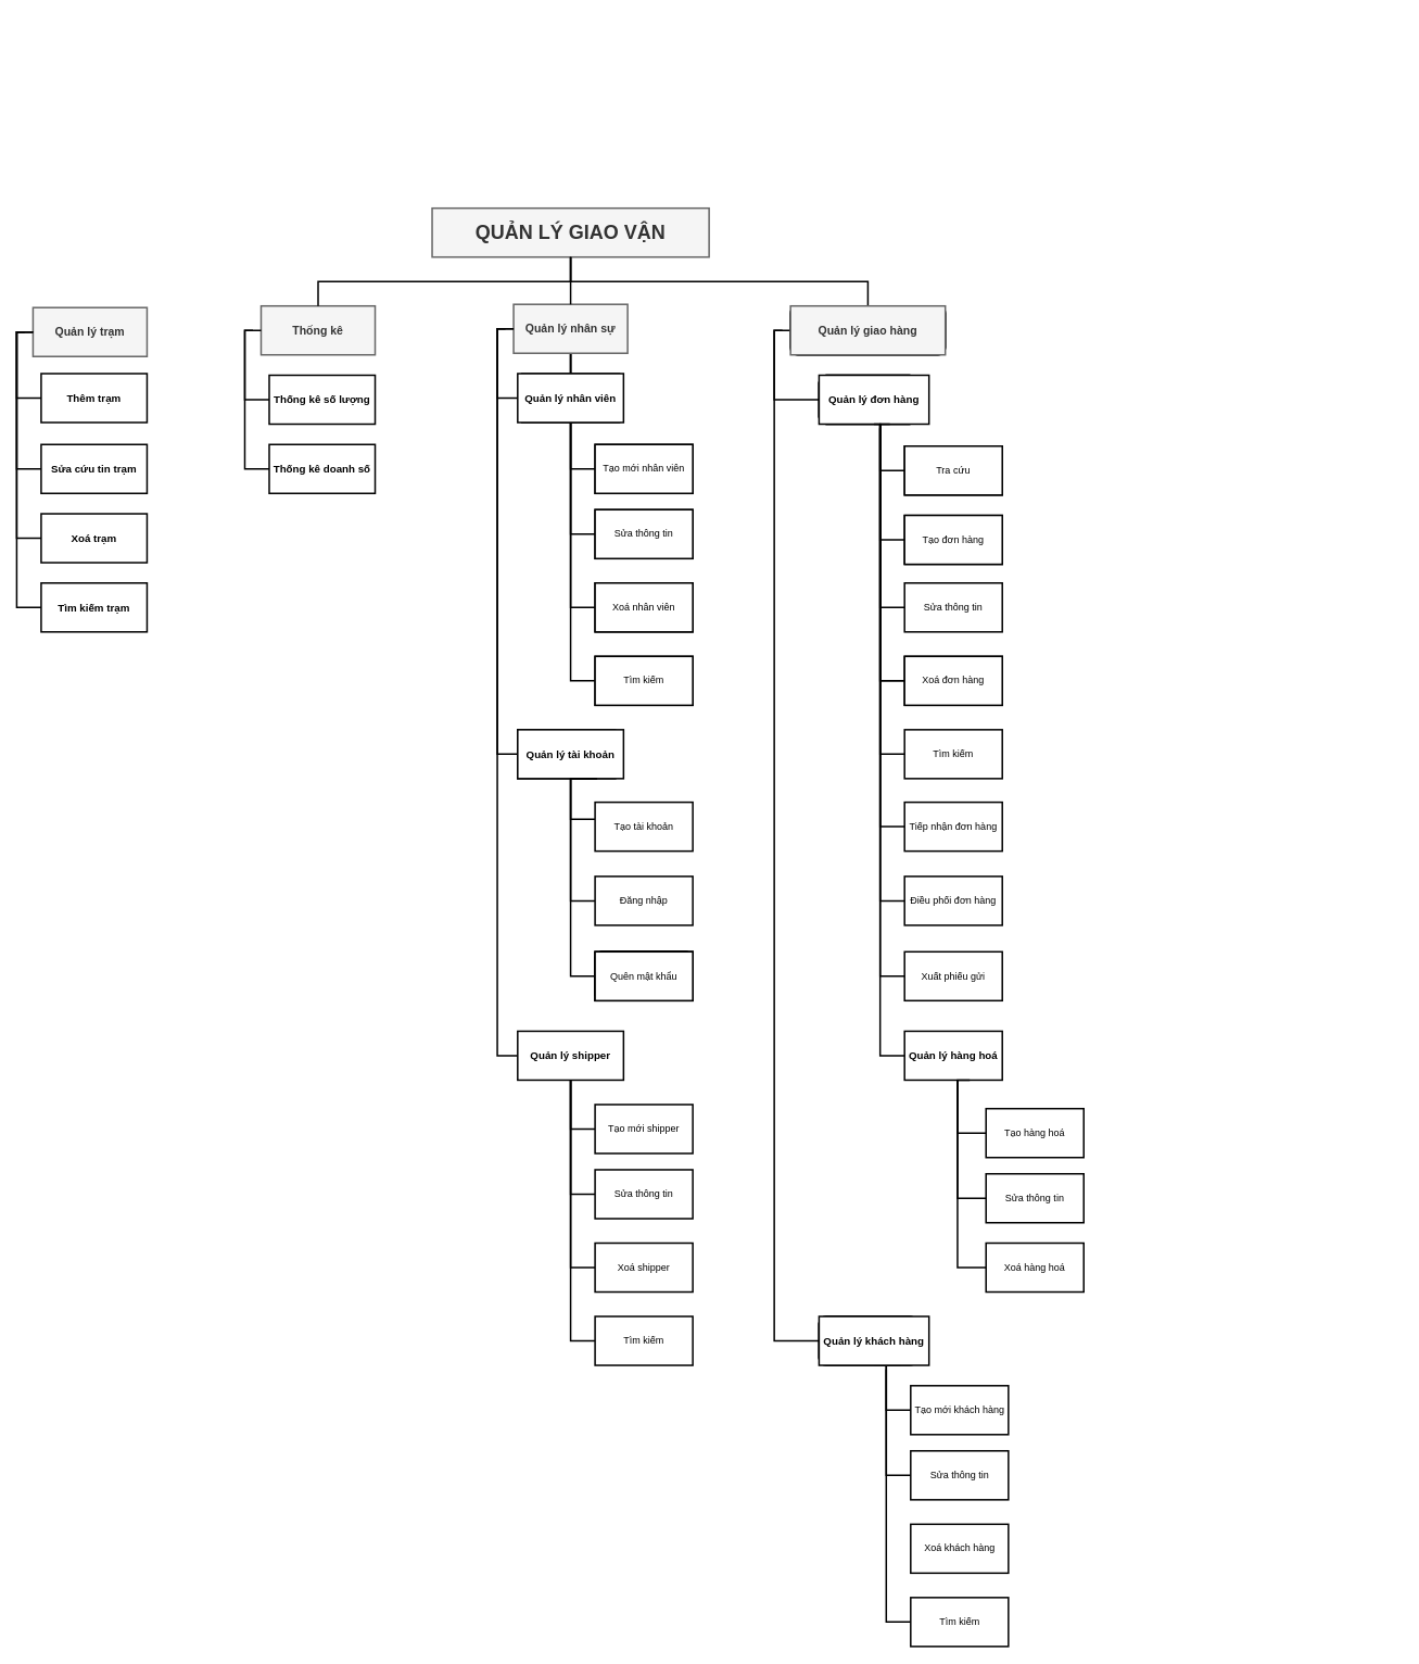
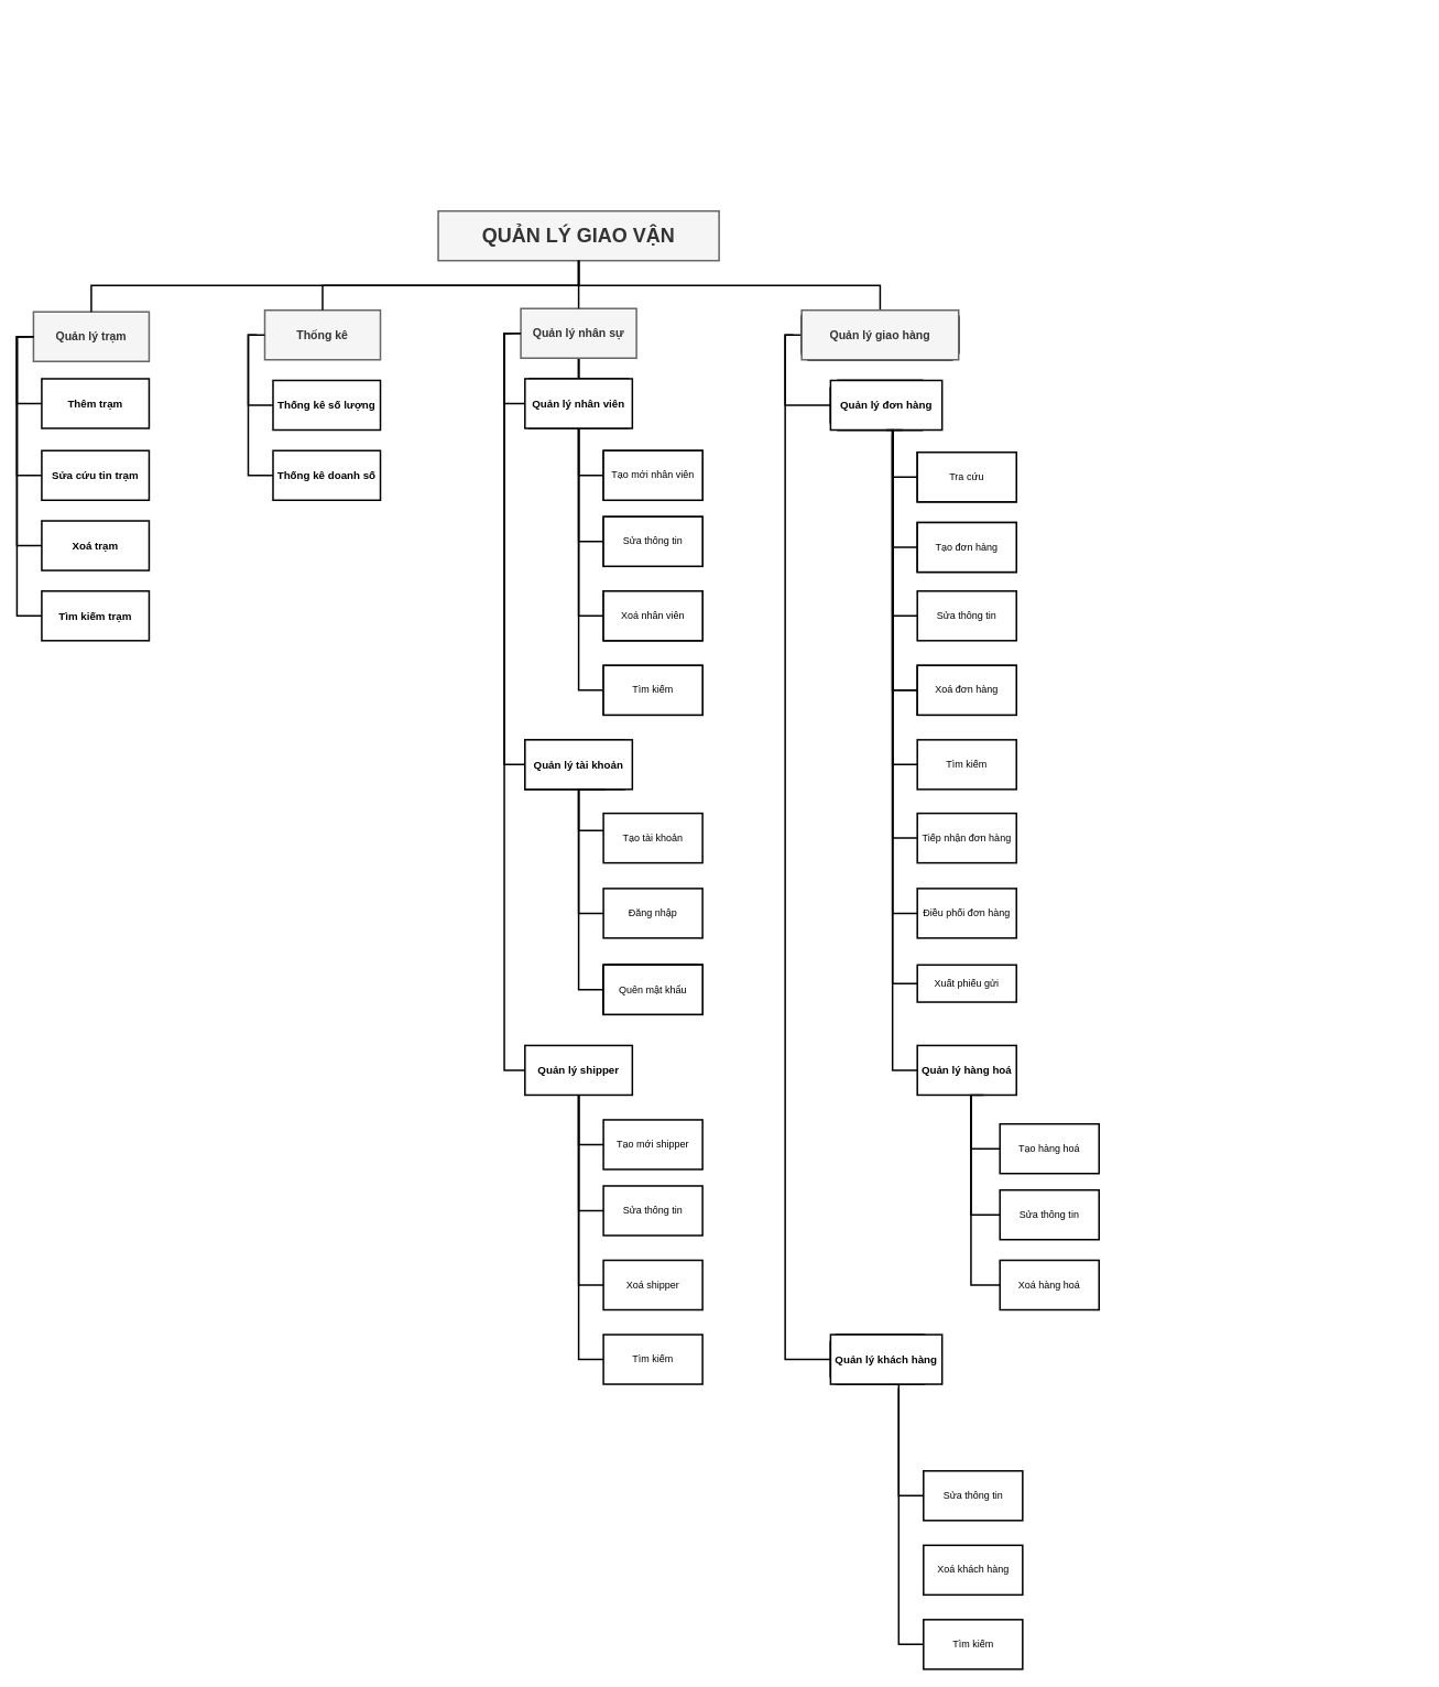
+ <mxCell id="105" value="" style="edgeStyle=elbowEdgeStyle;elbow=vertical;rounded=0;fontColor=#000000;endArrow=none;endFill=0;strokeWidth=2;shadow=0;sketch=0;labelBackgroundColor=none;entryX=0.5;entryY=0;entryDx=0;entryDy=0;exitX=0.5;exitY=1;exitDx=0;exitDy=0;" edge="1" parent="1" source="38" target="100"><mxGeometry width="100" height="100" relative="1" as="geometry"><mxPoint x="710" y="325" as="sourcePoint" /><mxPoint x="400" y="385" as="targetPoint" /><Array as="points"><mxPoint x="580" y="345" /></Array></mxGeometry></mxCell>
- <mxCell id="88" value="Xuất phiếu gửi" style="whiteSpace=wrap;rounded=0;shadow=0;fontStyle=0;strokeWidth=2;sketch=0;labelBackgroundColor=none;" parent="1" vertex="1"><mxGeometry x="1110" y="1167.5" width="120" height="60" as="geometry" /></mxCell>
+ <mxCell id="88" value="Xuất phiếu gửi" style="whiteSpace=wrap;rounded=0;shadow=0;fontStyle=0;strokeWidth=2;sketch=0;labelBackgroundColor=none;" parent="1" vertex="1"><mxGeometry x="1110" y="1167.5" width="120" height="45" as="geometry" /></mxCell>
- <mxCell id="18" value="" style="edgeStyle=elbowEdgeStyle;elbow=horizontal;rounded=0;fontColor=#000000;endArrow=none;endFill=0;strokeWidth=2;shadow=0;sketch=0;labelBackgroundColor=none;exitX=0.75;exitY=1;exitDx=0;exitDy=0;" parent="1" target="16" edge="1" source="61"><mxGeometry width="100" height="100" relative="1" as="geometry"><mxPoint x="1107.5" y="1560" as="sourcePoint" /><mxPoint x="1097.5" y="1725" as="targetPoint" /><Array as="points"><mxPoint x="1087.5" y="1635" /></Array></mxGeometry></mxCell>
- <mxCell id="16" value="Tạo mới khách hàng" style="whiteSpace=wrap;rounded=0;shadow=0;fontStyle=0;strokeWidth=2;sketch=0;labelBackgroundColor=none;" parent="1" vertex="1"><mxGeometry x="1117.5" y="1700" width="120" height="60" as="geometry" /></mxCell>
